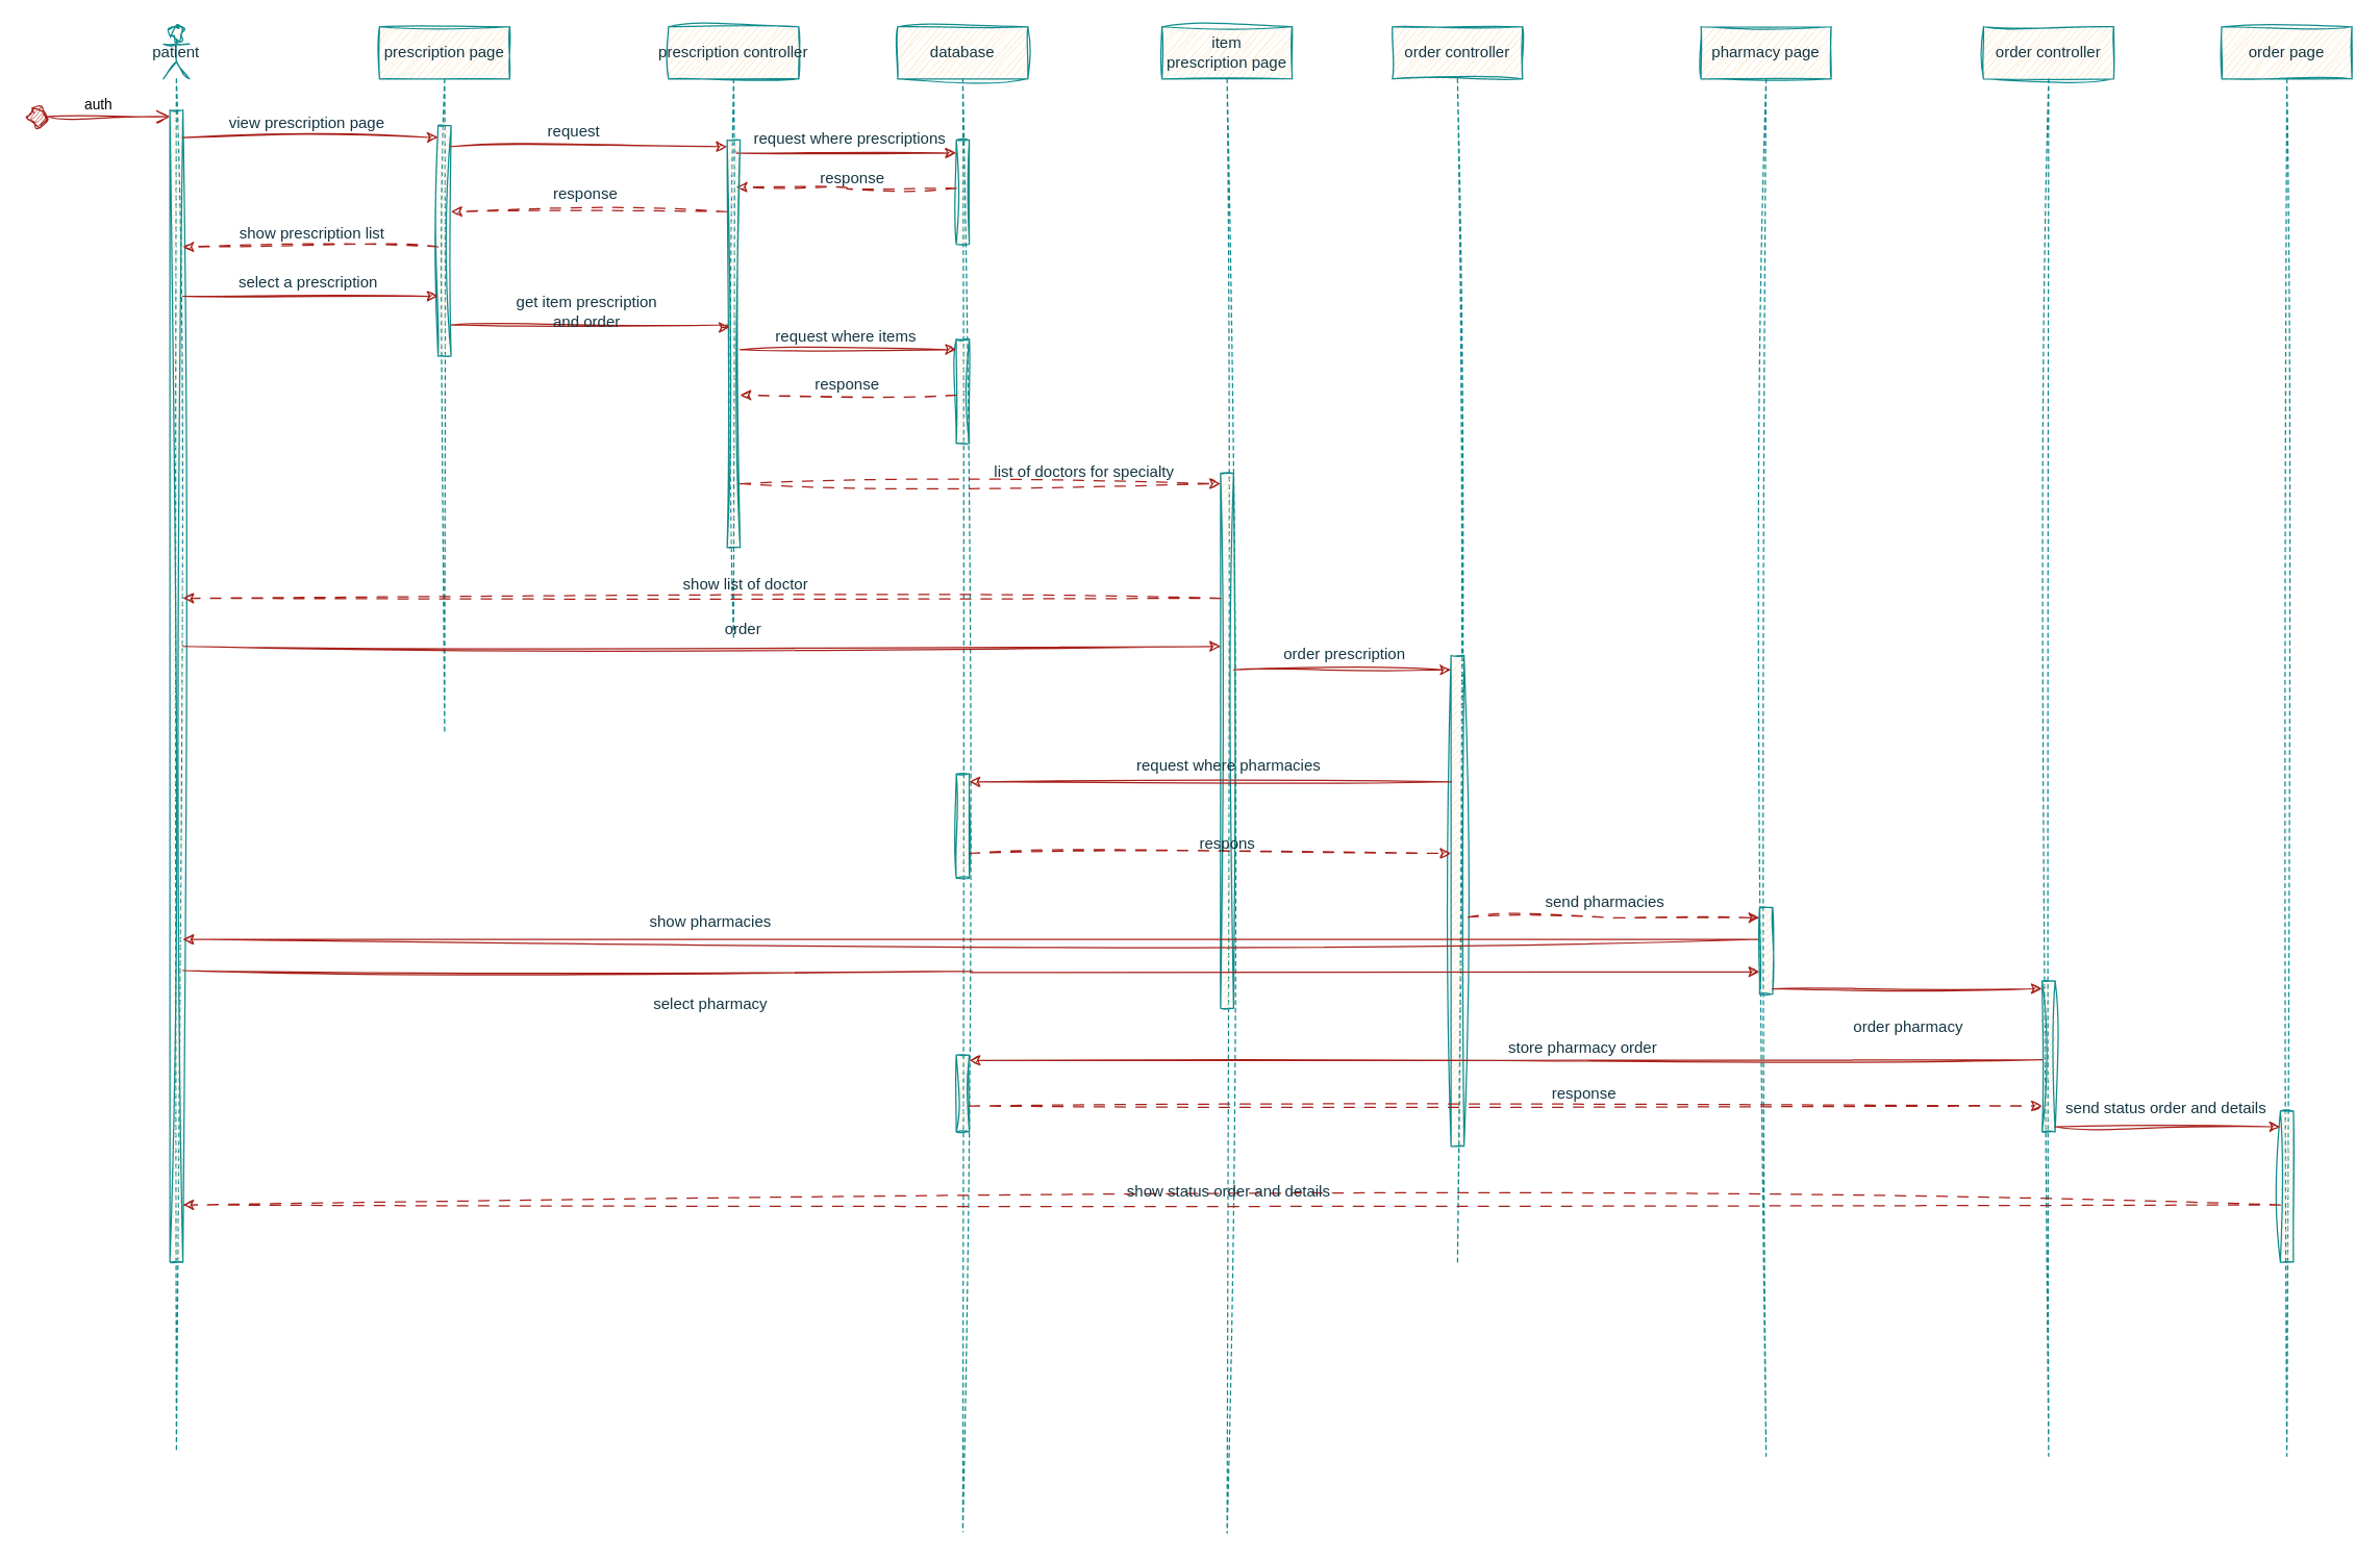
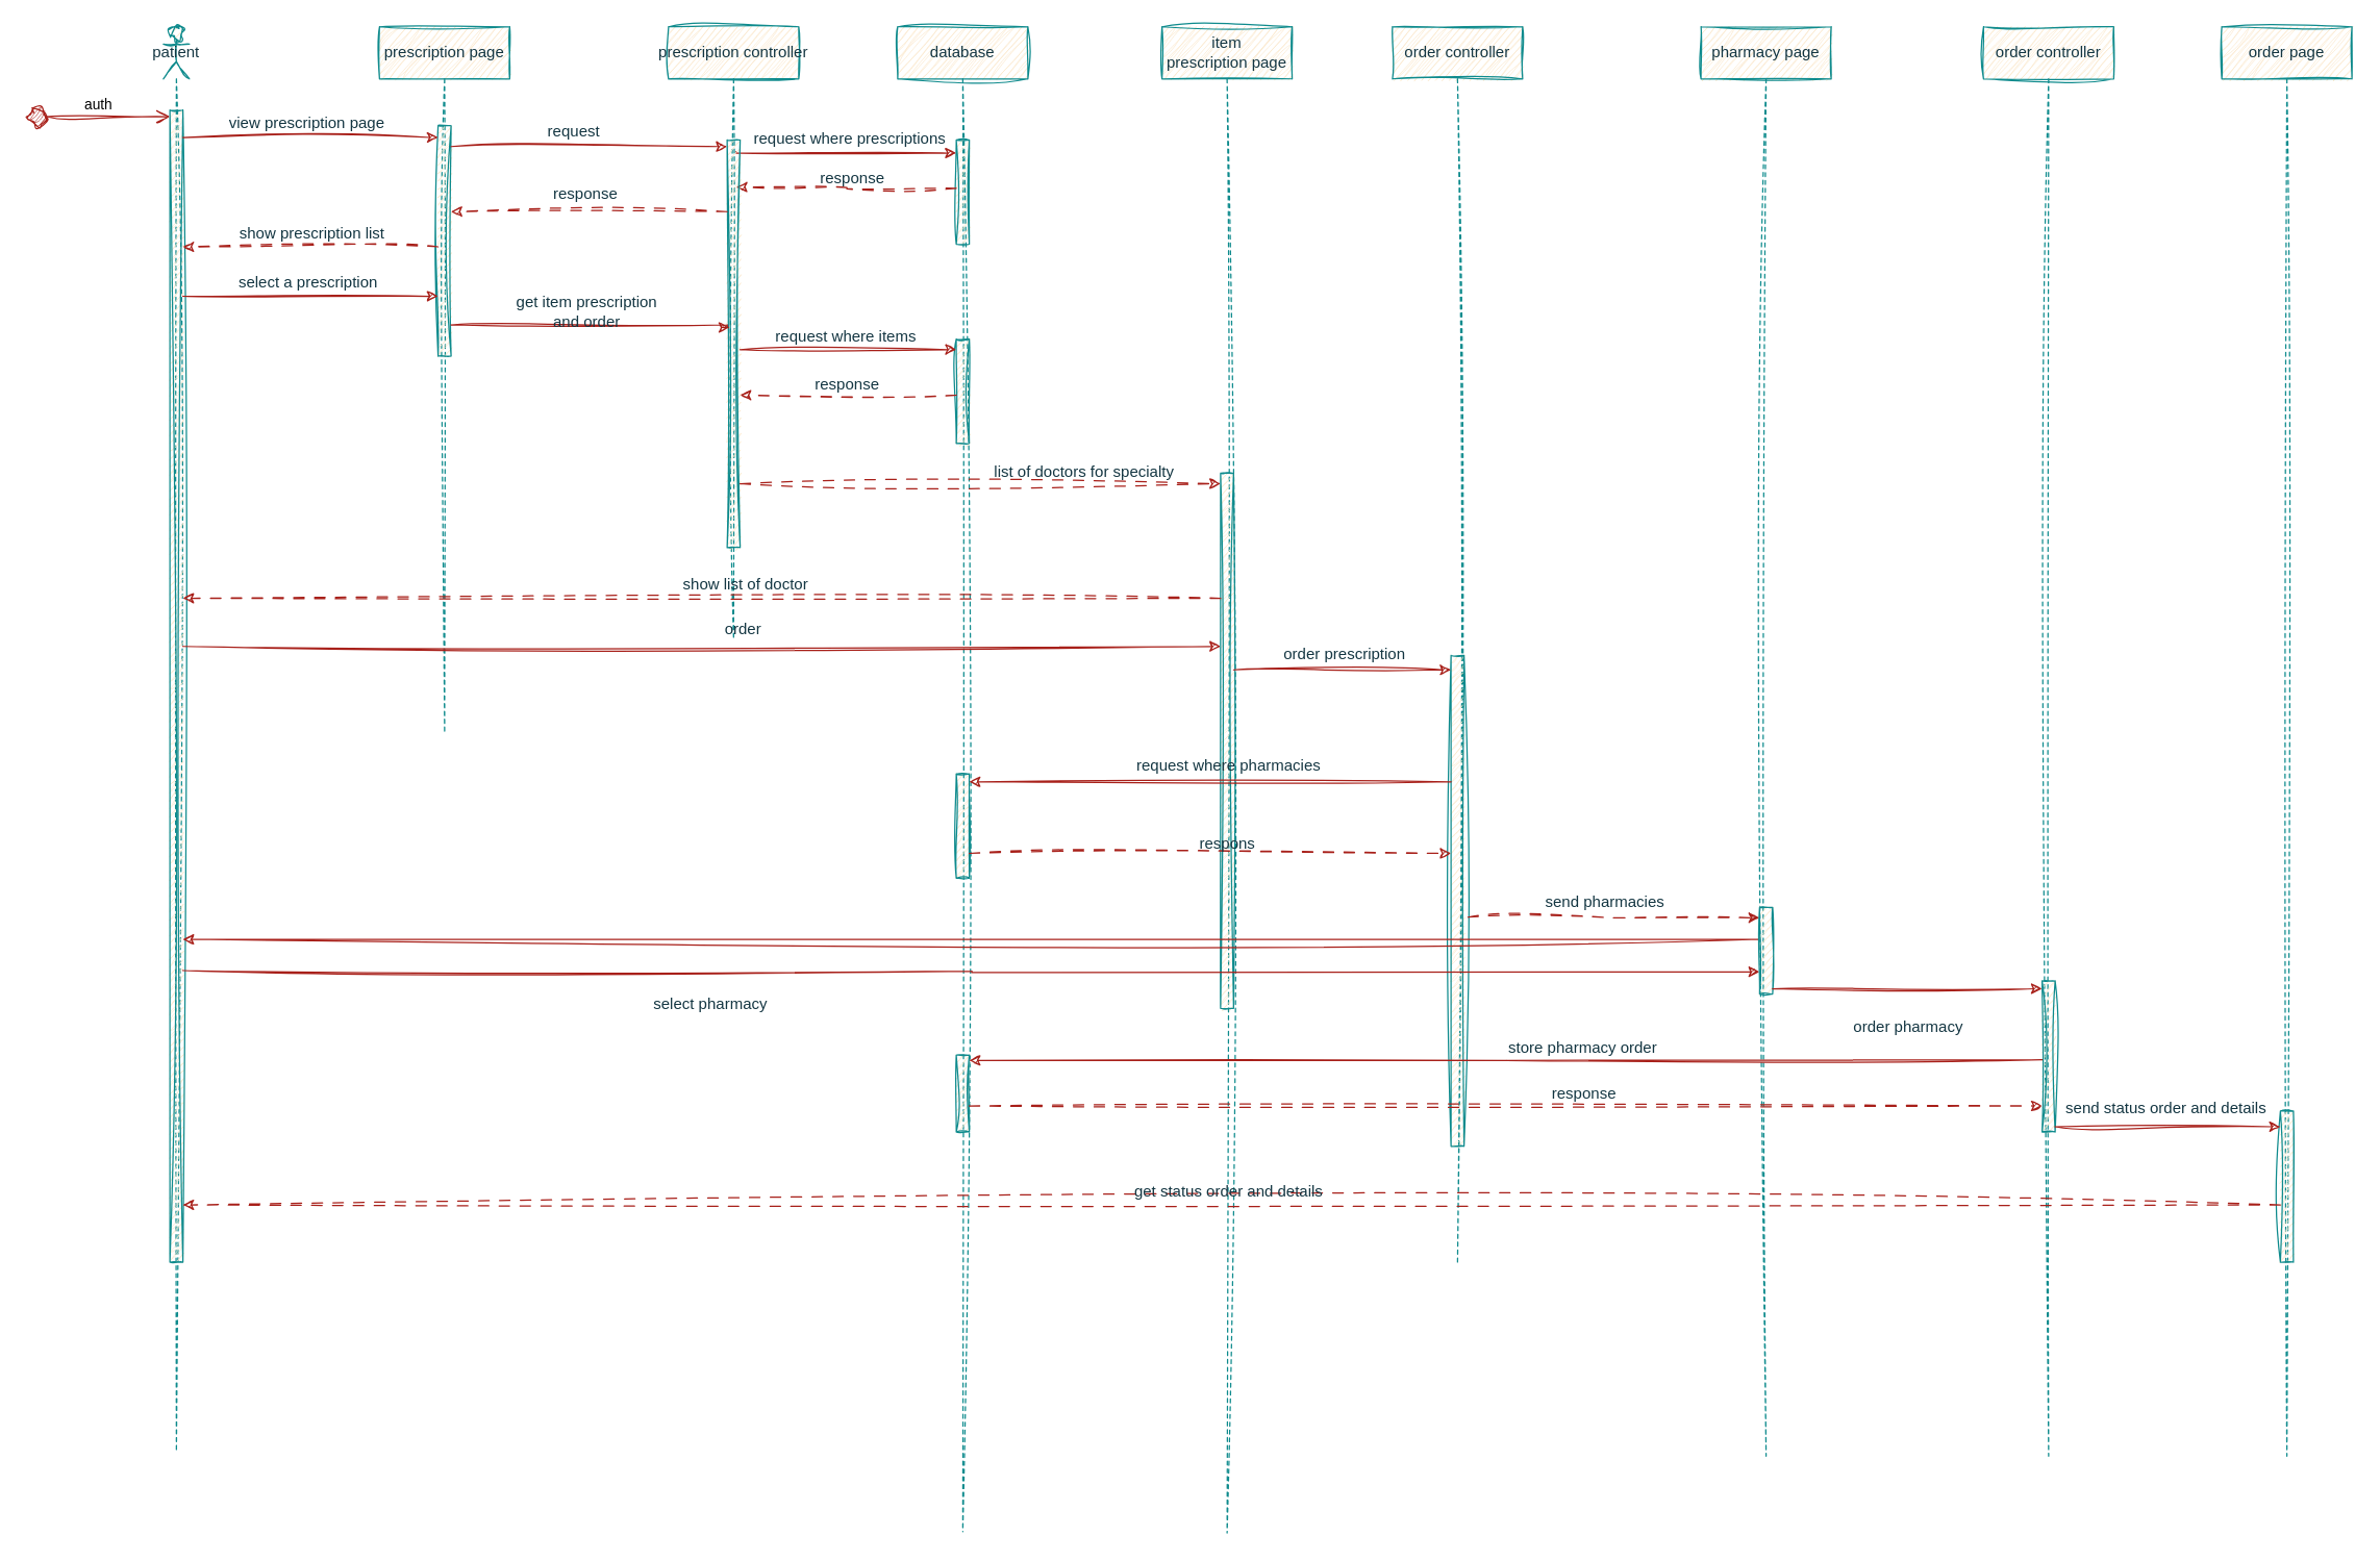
- <mxCell id="53" value="show pharmacies" style="text;html=1;align=center;verticalAlign=middle;resizable=0;points=[];autosize=1;strokeColor=none;fillColor=none;fontColor=#143642;sketch=1;curveFitting=1;jiggle=2;labelBackgroundColor=none;" parent="1" vertex="1"><mxGeometry x="489" y="695" width="111" height="26" as="geometry" /></mxCell>
- <mxCell id="71" value="show status order and details" style="text;html=1;align=center;verticalAlign=middle;resizable=0;points=[];autosize=1;strokeColor=none;fillColor=none;fontColor=#143642;sketch=1;curveFitting=1;jiggle=2;labelBackgroundColor=none;" parent="1" vertex="1"><mxGeometry x="856" y="902" width="174" height="26" as="geometry" /></mxCell>
+ <mxCell id="71" value="get status order and details" style="text;html=1;align=center;verticalAlign=middle;resizable=0;points=[];autosize=1;strokeColor=none;fillColor=none;fontColor=#143642;sketch=1;curveFitting=1;jiggle=2;labelBackgroundColor=none;" parent="1" vertex="1"><mxGeometry x="856" y="902" width="174" height="26" as="geometry" /></mxCell>
